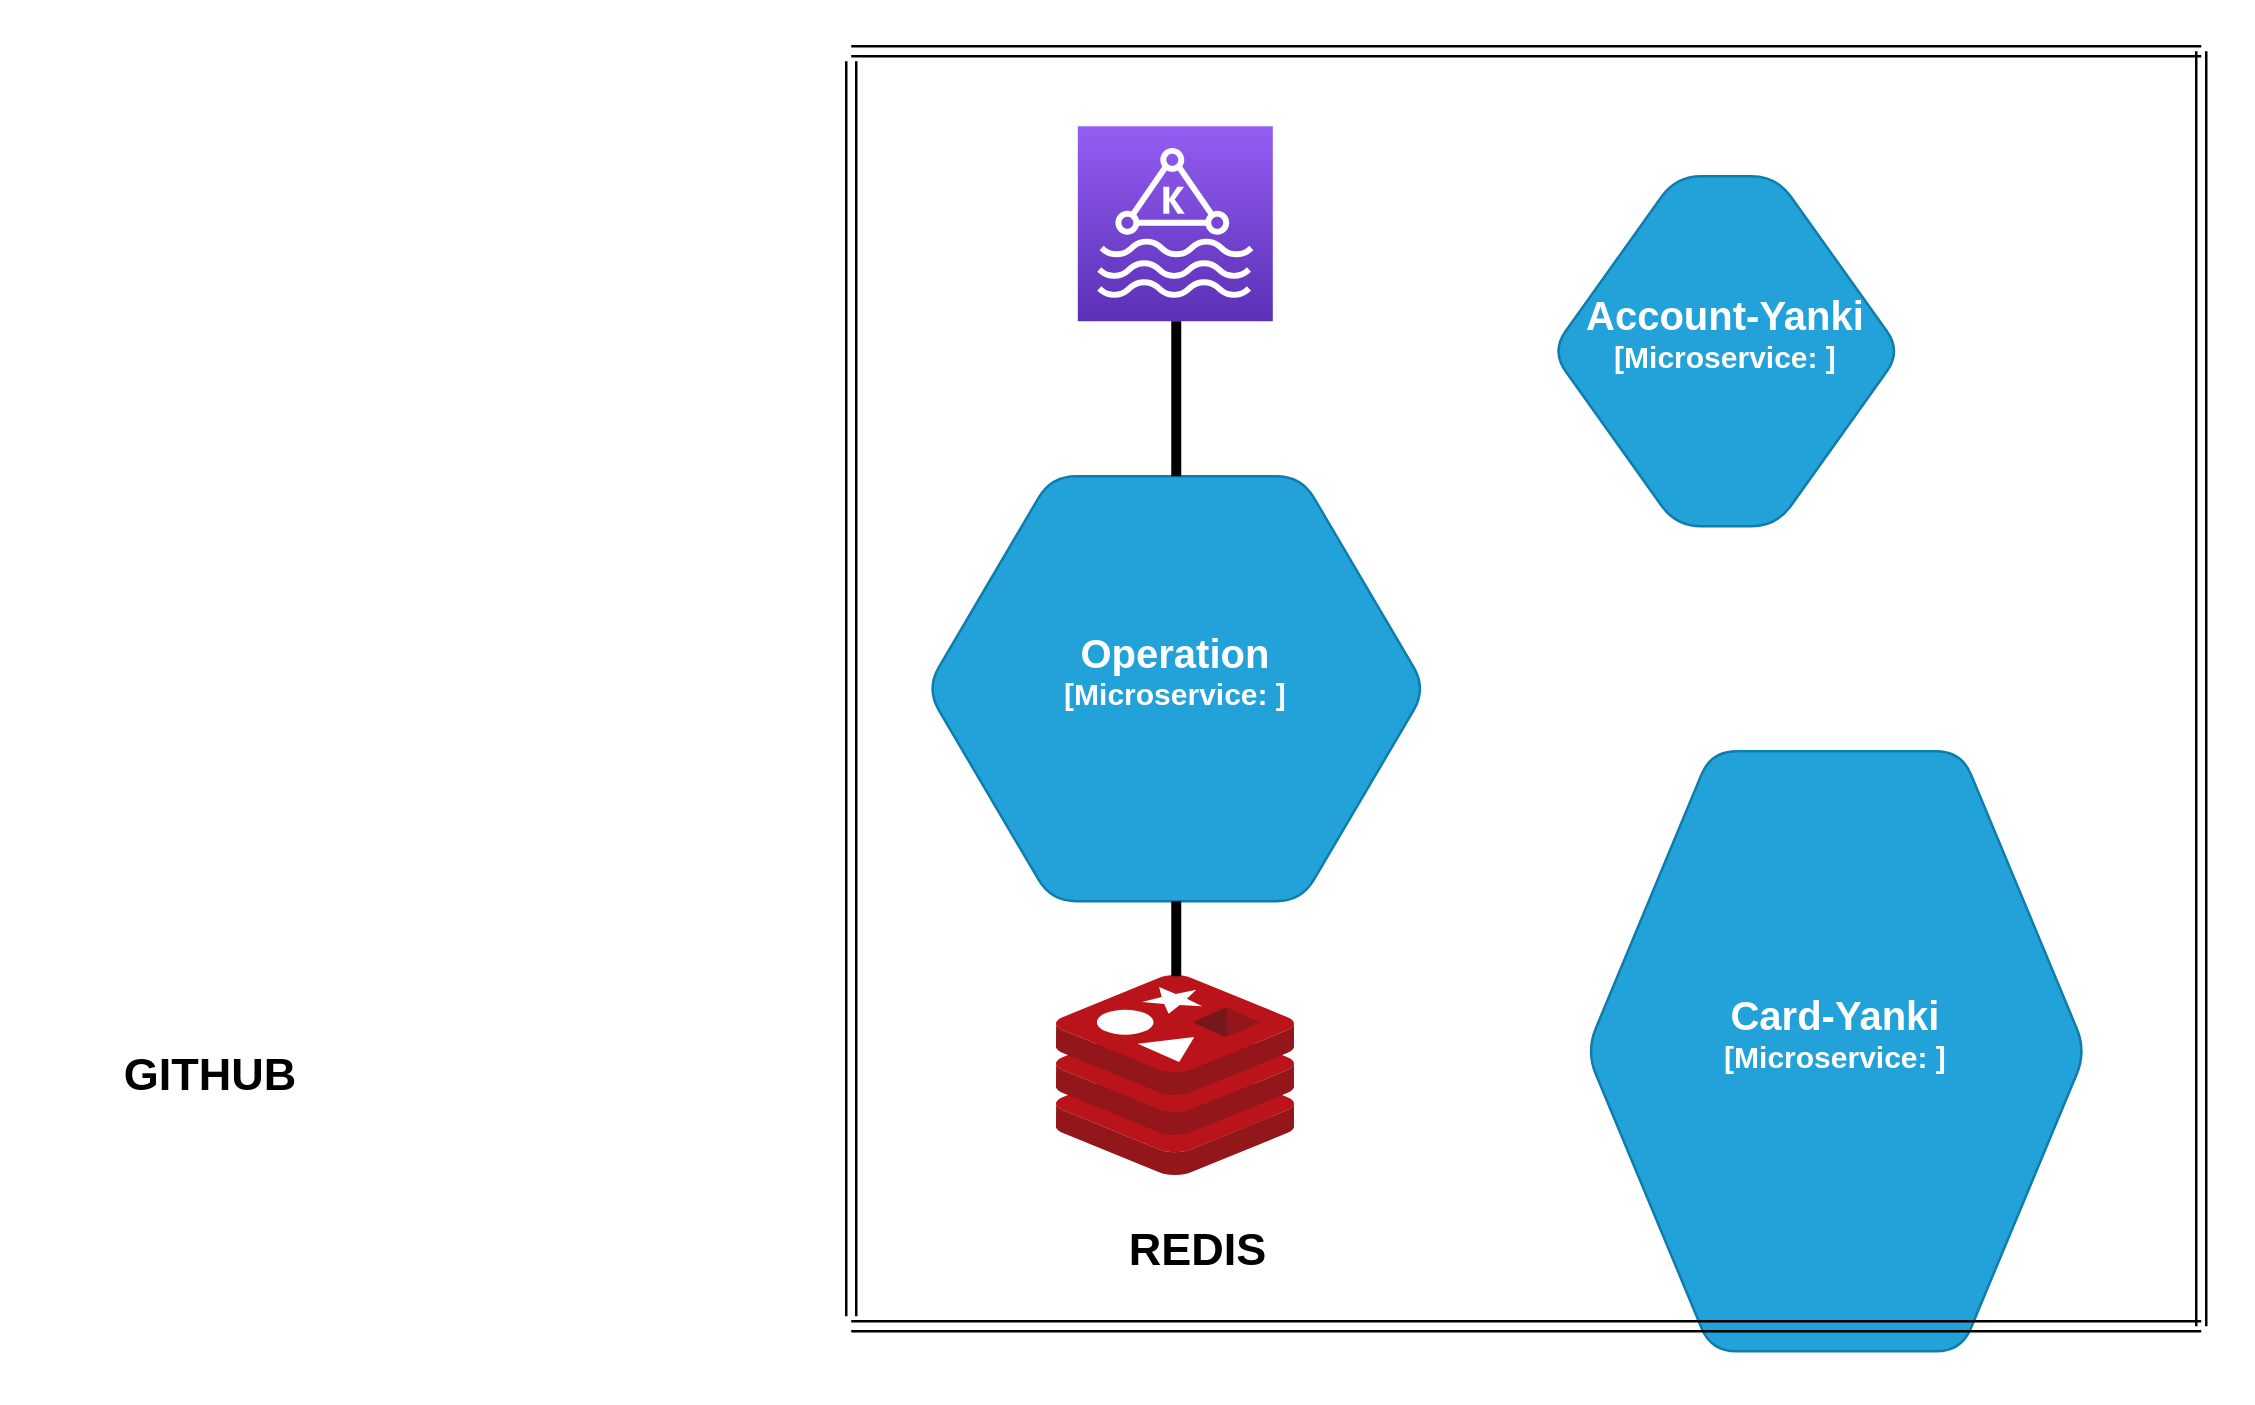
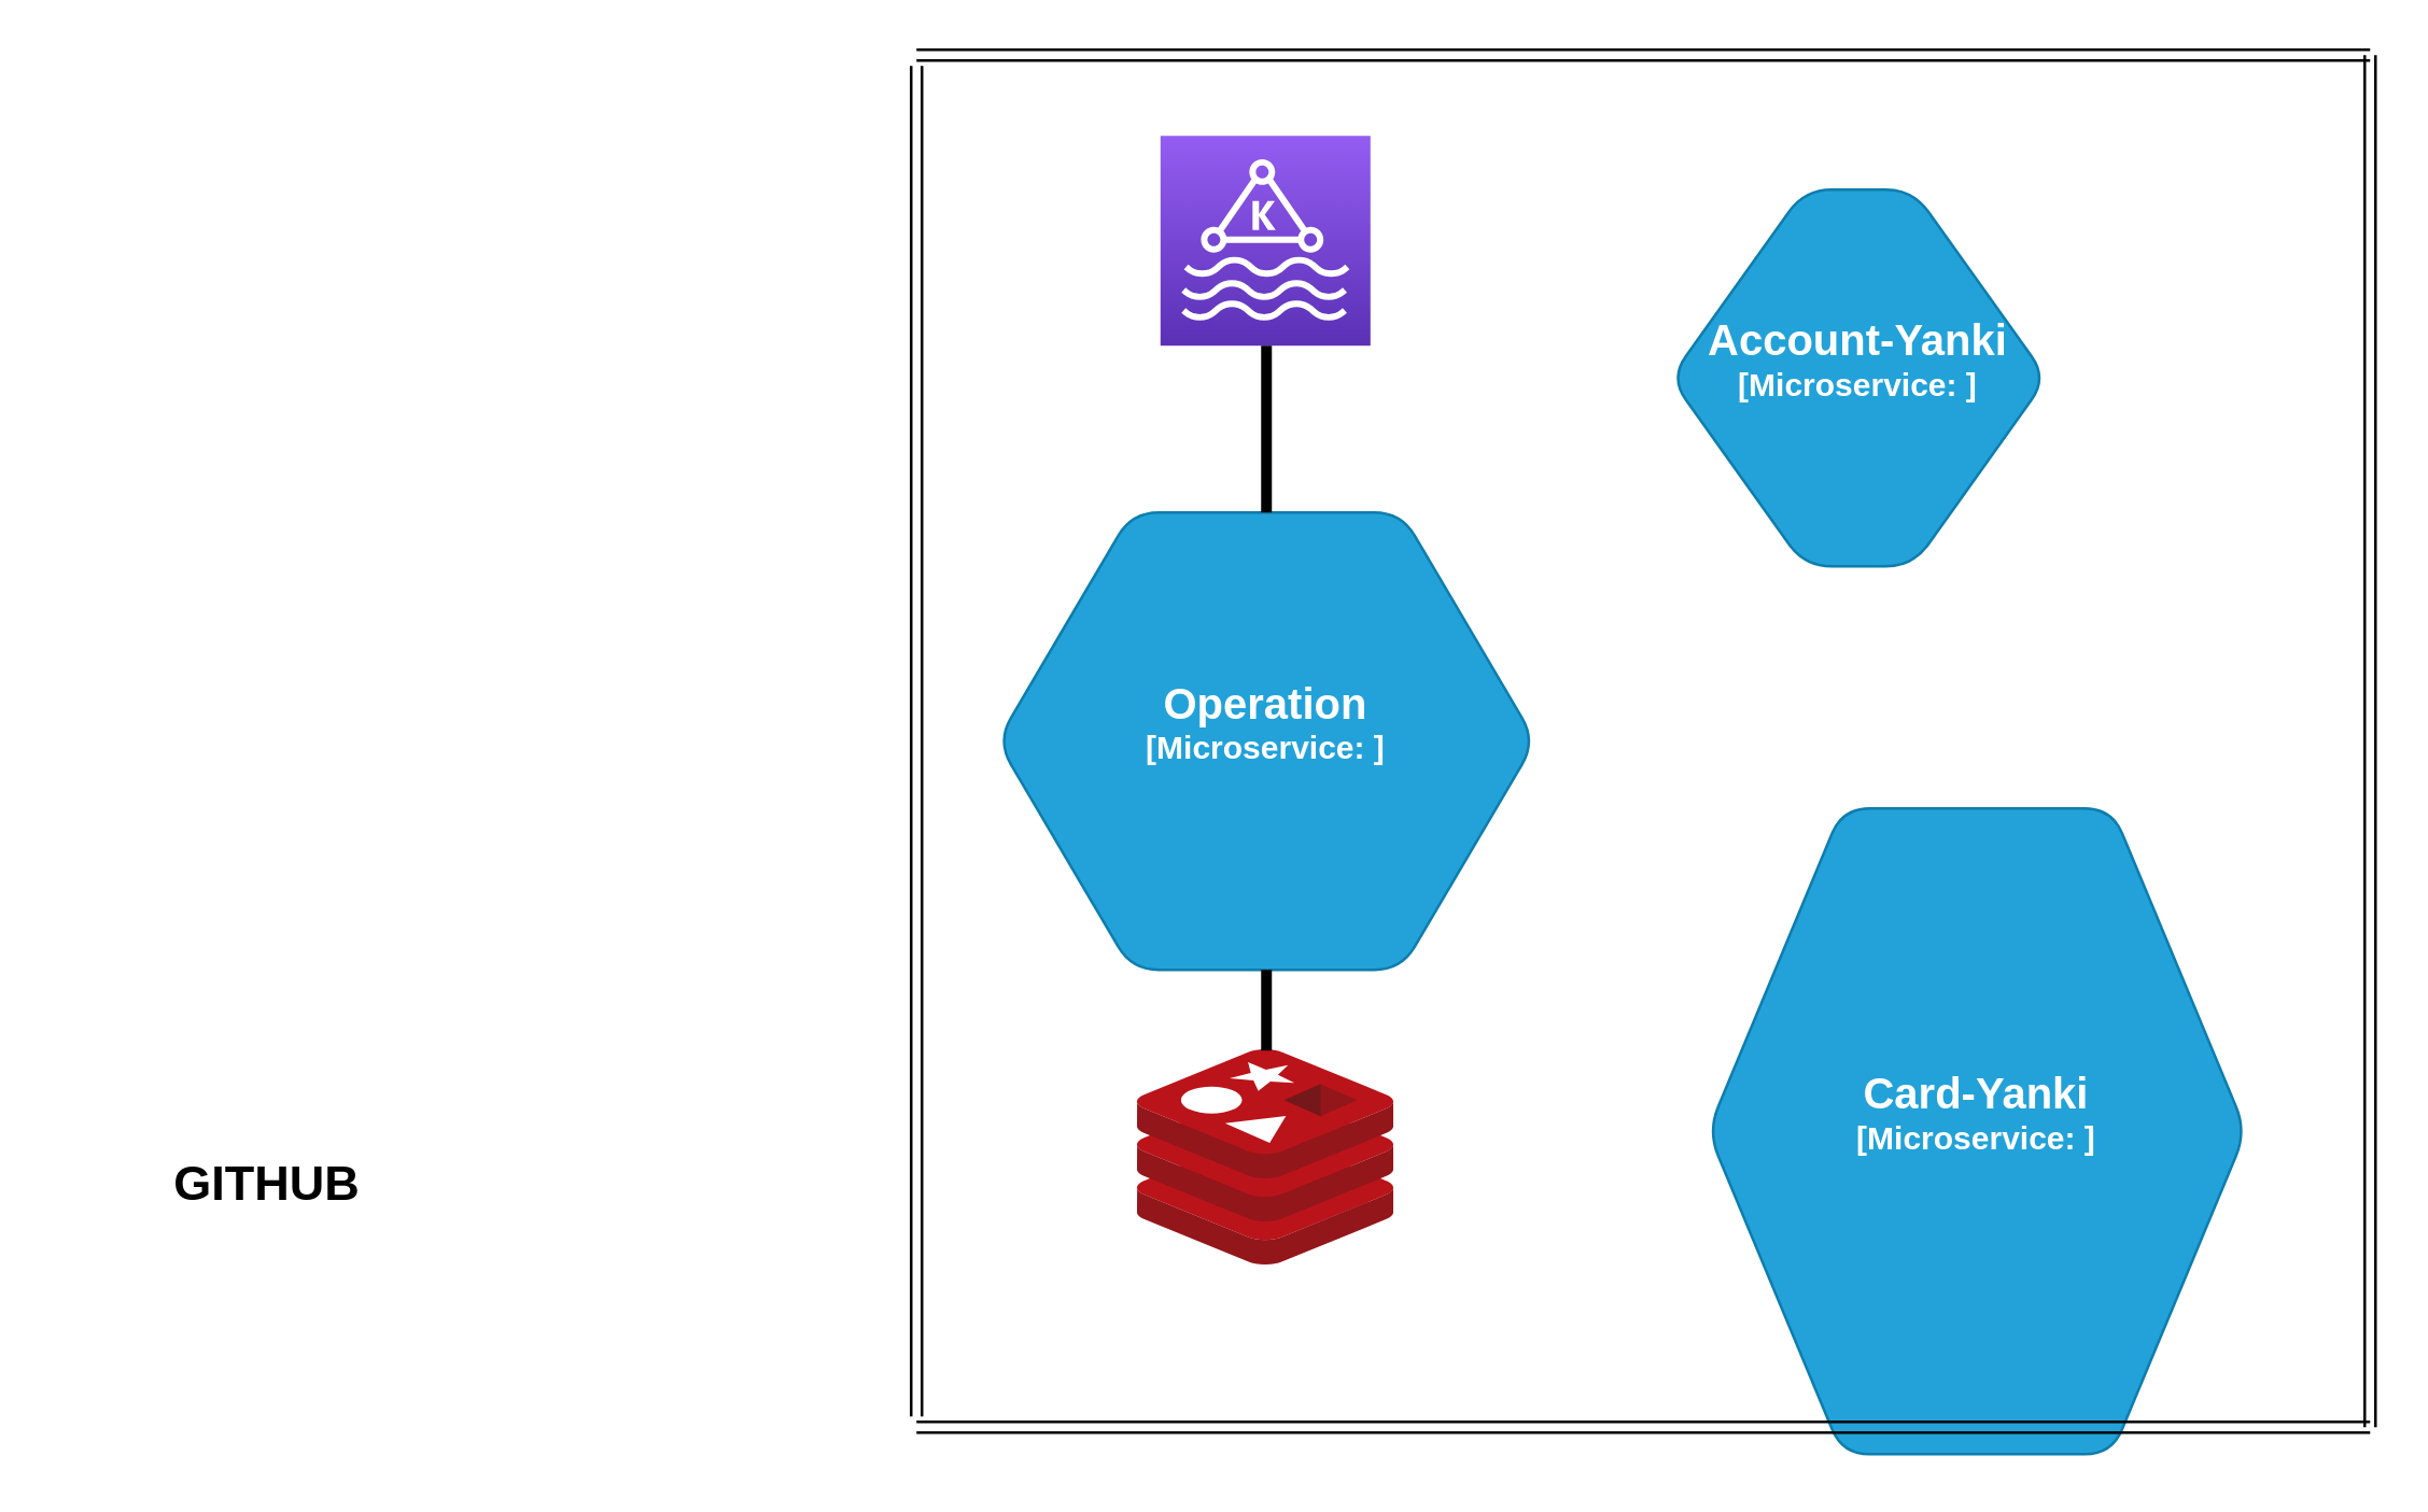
- <mxCell id="10" value="&lt;b&gt;&lt;font style=&quot;font-size: 18px&quot;&gt;GITHUB&lt;/font&gt;&lt;/b&gt;" style="text;html=1;strokeColor=none;fillColor=none;align=center;verticalAlign=middle;whiteSpace=wrap;rounded=0;" vertex="1" parent="1"><mxGeometry x="36" y="410" width="96" height="40" as="geometry" /></mxCell>
+ <mxCell id="10" value="&lt;b&gt;&lt;font style=&quot;font-size: 18px&quot;&gt;GITHUB&lt;/font&gt;&lt;/b&gt;" style="text;html=1;strokeColor=none;fillColor=none;align=center;verticalAlign=middle;whiteSpace=wrap;rounded=0;" vertex="1" parent="1"><mxGeometry x="51" y="420" width="96" height="40" as="geometry" /></mxCell>
- <mxCell id="13" value="&lt;b&gt;&lt;font style=&quot;font-size: 18px&quot;&gt;REDIS&lt;/font&gt;&lt;/b&gt;" style="text;html=1;strokeColor=none;fillColor=none;align=center;verticalAlign=middle;whiteSpace=wrap;rounded=0;" vertex="1" parent="1"><mxGeometry x="431" y="480" width="96" height="40" as="geometry" /></mxCell>
